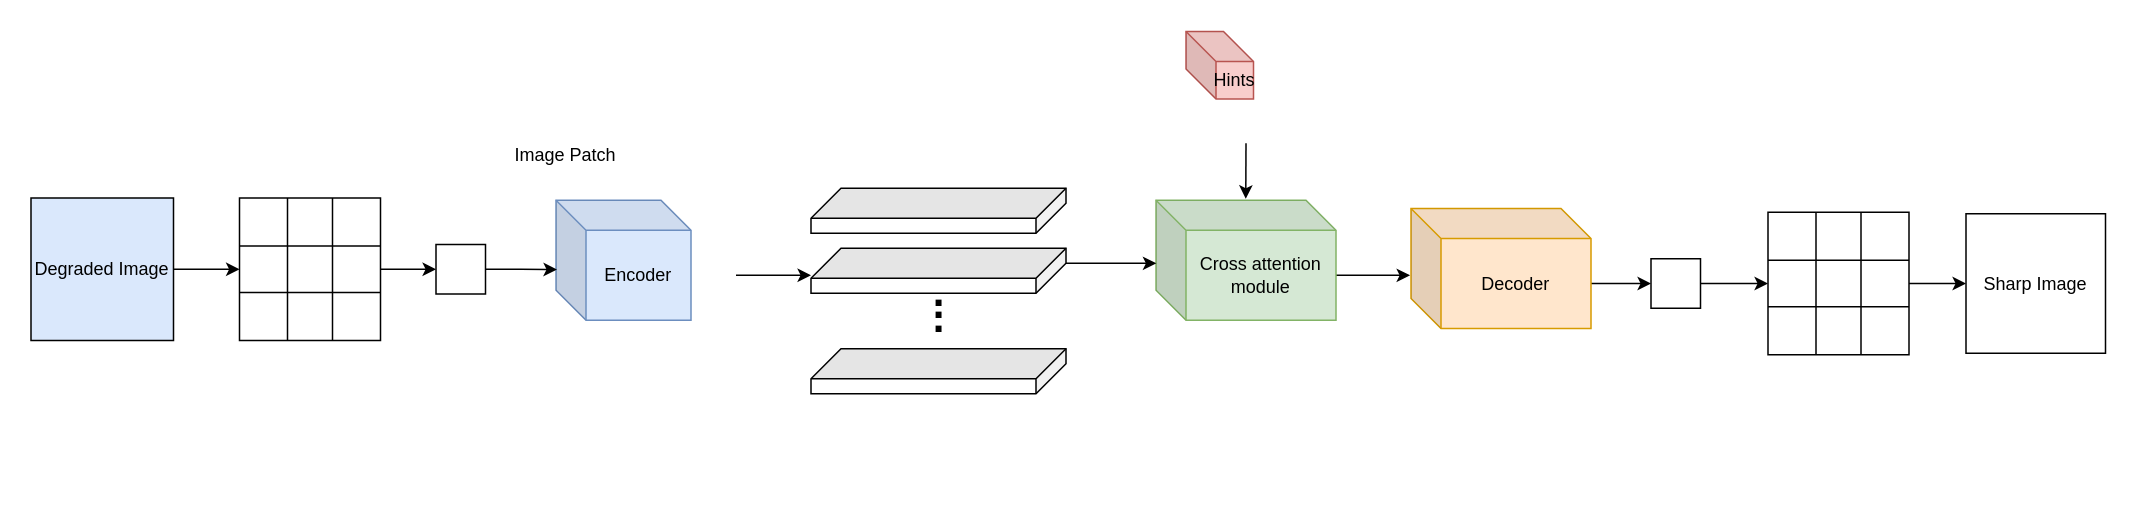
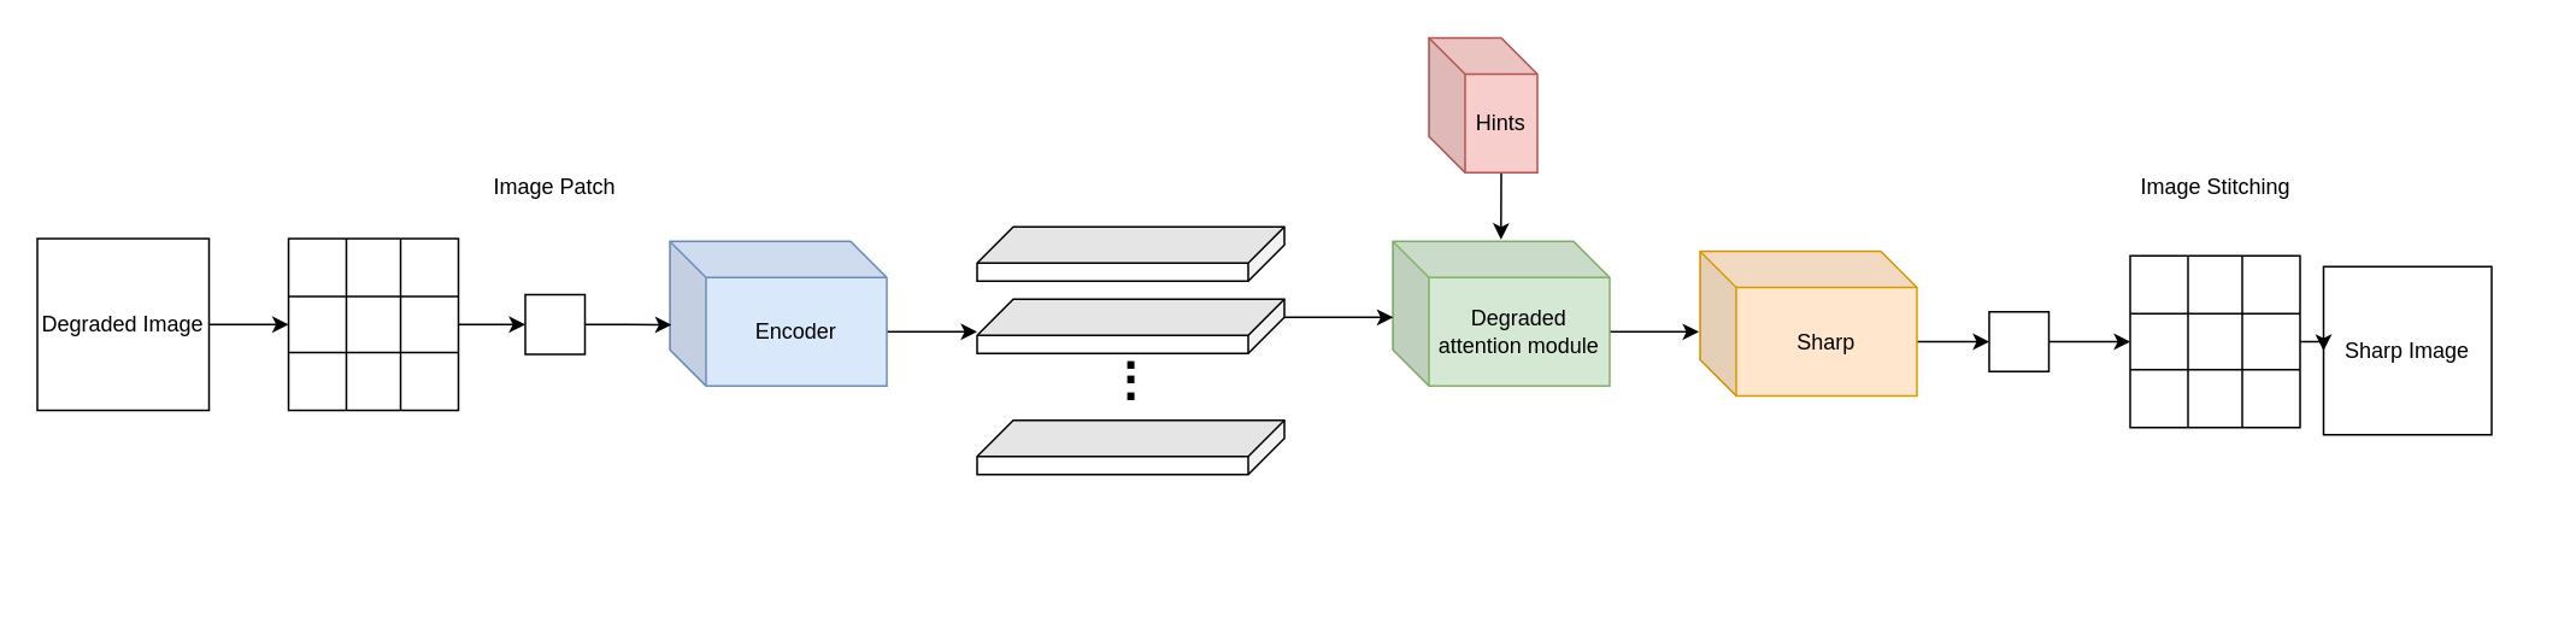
- <mxCell id="49" value="Hints" style="shape=cube;whiteSpace=wrap;html=1;boundedLbl=1;backgroundOutline=1;darkOpacity=0.05;darkOpacity2=0.1;fillColor=#f8cecc;strokeColor=#b85450;" vertex="1" parent="1"><mxGeometry x="790" y="20.5" width="45" height="45" as="geometry" /></mxCell>
+ <mxCell id="49" value="Hints" style="shape=cube;whiteSpace=wrap;html=1;boundedLbl=1;backgroundOutline=1;darkOpacity=0.05;darkOpacity2=0.1;fillColor=#f8cecc;strokeColor=#b85450;" vertex="1" parent="1"><mxGeometry x="790" y="20.5" width="60" height="74.5" as="geometry" /></mxCell>
- <mxCell id="53" value="Image Patch" style="text;html=1;align=center;verticalAlign=middle;resizable=0;points=[];autosize=1;strokeColor=none;fillColor=none;" vertex="1" parent="1"><mxGeometry x="331" y="87.5" width="90" height="30" as="geometry" /></mxCell>
+ <mxCell id="53" value="Image Patch" style="text;html=1;align=center;verticalAlign=middle;resizable=0;points=[];autosize=1;strokeColor=none;fillColor=none;" vertex="1" parent="1"><mxGeometry x="261" y="87.5" width="90" height="30" as="geometry" /></mxCell>
+ <mxCell id="35" value="Image Stitching" style="text;html=1;align=center;verticalAlign=middle;resizable=0;points=[];autosize=1;strokeColor=none;fillColor=none;" vertex="1" parent="1"><mxGeometry x="1170" y="87.5" width="110" height="30" as="geometry" /></mxCell>
- <mxCell id="19" value="Encoder" style="shape=cube;whiteSpace=wrap;html=1;boundedLbl=1;backgroundOutline=1;darkOpacity=0.05;darkOpacity2=0.1;fillColor=#dae8fc;strokeColor=#6c8ebf;" vertex="1" parent="1"><mxGeometry x="370" y="133" width="90" height="80" as="geometry" /></mxCell>
+ <mxCell id="19" value="Encoder" style="shape=cube;whiteSpace=wrap;html=1;boundedLbl=1;backgroundOutline=1;darkOpacity=0.05;darkOpacity2=0.1;fillColor=#dae8fc;strokeColor=#6c8ebf;" vertex="1" parent="1"><mxGeometry x="370" y="133" width="120" height="80" as="geometry" /></mxCell>
- <mxCell id="3" value="Degraded Image" style="whiteSpace=wrap;html=1;aspect=fixed;fillColor=#dae8fc;" vertex="1" parent="1"><mxGeometry x="20" y="131.5" width="95" height="95" as="geometry" /></mxCell>
+ <mxCell id="3" value="Degraded Image" style="whiteSpace=wrap;html=1;aspect=fixed;" vertex="1" parent="1"><mxGeometry x="20" y="131.5" width="95" height="95" as="geometry" /></mxCell>
- <mxCell id="42" value="Cross attention module" style="shape=cube;whiteSpace=wrap;html=1;boundedLbl=1;backgroundOutline=1;darkOpacity=0.05;darkOpacity2=0.1;fillColor=#d5e8d4;strokeColor=#82b366;" vertex="1" parent="1"><mxGeometry x="770" y="133" width="120" height="80" as="geometry" /></mxCell>
+ <mxCell id="42" value="Degraded attention module" style="shape=cube;whiteSpace=wrap;html=1;boundedLbl=1;backgroundOutline=1;darkOpacity=0.05;darkOpacity2=0.1;fillColor=#d5e8d4;strokeColor=#82b366;" vertex="1" parent="1"><mxGeometry x="770" y="133" width="120" height="80" as="geometry" /></mxCell>
- <mxCell id="37" value="Decoder" style="shape=cube;whiteSpace=wrap;html=1;boundedLbl=1;backgroundOutline=1;darkOpacity=0.05;darkOpacity2=0.1;fillColor=#ffe6cc;strokeColor=#d79b00;" vertex="1" parent="1"><mxGeometry x="940" y="138.5" width="120" height="80" as="geometry" /></mxCell>
+ <mxCell id="37" value="Sharp" style="shape=cube;whiteSpace=wrap;html=1;boundedLbl=1;backgroundOutline=1;darkOpacity=0.05;darkOpacity2=0.1;fillColor=#ffe6cc;strokeColor=#d79b00;" vertex="1" parent="1"><mxGeometry x="940" y="138.5" width="120" height="80" as="geometry" /></mxCell>
- <mxCell id="20" value="Sharp Image" style="whiteSpace=wrap;html=1;aspect=fixed;" vertex="1" parent="1"><mxGeometry x="1310" y="142" width="93" height="93" as="geometry" /></mxCell>
+ <mxCell id="20" value="Sharp Image" style="whiteSpace=wrap;html=1;aspect=fixed;" vertex="1" parent="1"><mxGeometry x="1285" y="147" width="93" height="93" as="geometry" /></mxCell>
